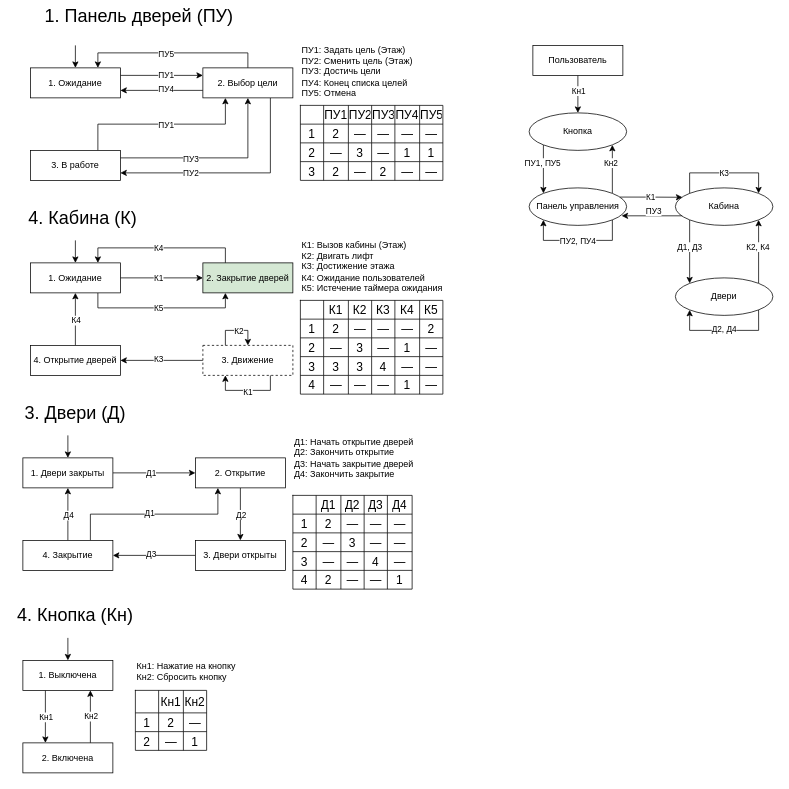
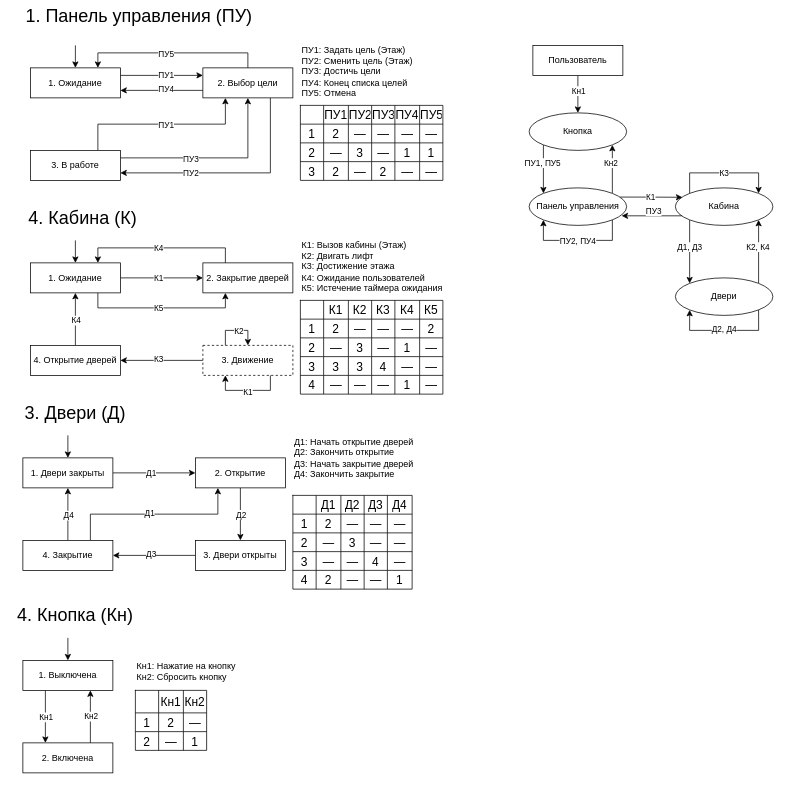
- <mxCell id="2" value="&lt;font style=&quot;font-size: 24px;&quot;&gt;1. Панель дверей (ПУ)&lt;/font&gt;" style="text;html=1;strokeColor=none;fillColor=none;align=center;verticalAlign=middle;whiteSpace=wrap;rounded=0;" parent="1" vertex="1"><mxGeometry x="30" y="20" width="310" as="geometry" /></mxCell>
+ <mxCell id="2" value="&lt;font style=&quot;font-size: 24px;&quot;&gt;1. Панель управления (ПУ)&lt;/font&gt;" style="text;html=1;strokeColor=none;fillColor=none;align=center;verticalAlign=middle;whiteSpace=wrap;rounded=0;" parent="1" vertex="1"><mxGeometry x="30" y="20" width="310" as="geometry" /></mxCell>
- <mxCell id="58" value="2. Закрытие дверей" style="rounded=0;whiteSpace=wrap;html=1;fillColor=#d5e8d4;" parent="1" vertex="1"><mxGeometry x="270" y="350" width="120" height="40" as="geometry" /></mxCell>
+ <mxCell id="58" value="2. Закрытие дверей" style="rounded=0;whiteSpace=wrap;html=1;" parent="1" vertex="1"><mxGeometry x="270" y="350" width="120" height="40" as="geometry" /></mxCell>
